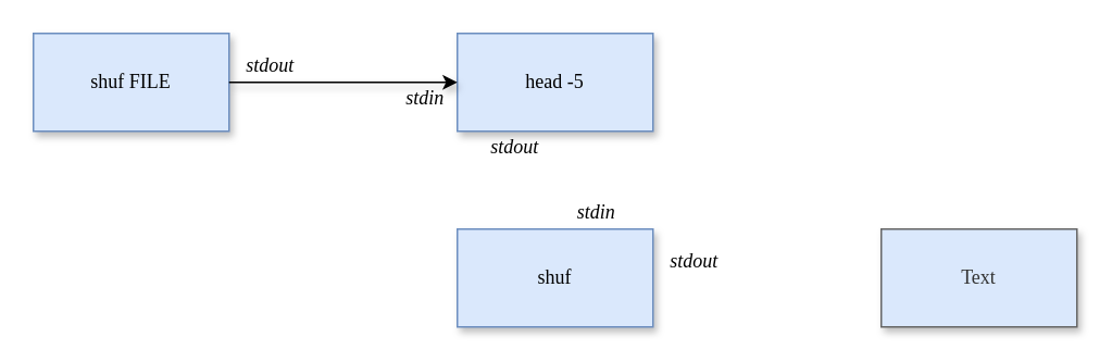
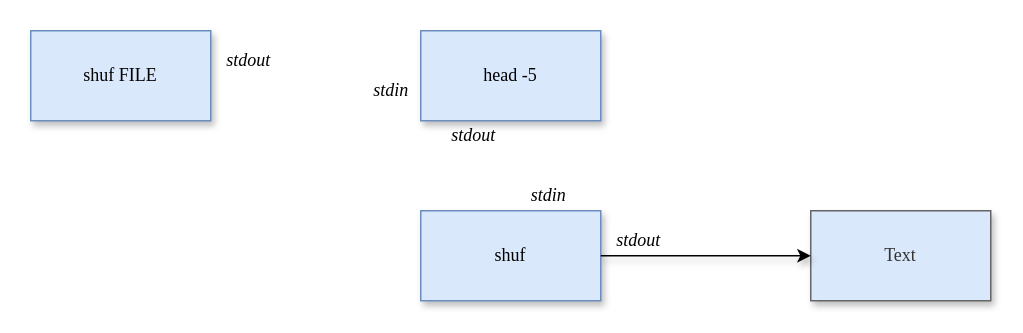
- <mxCell id="4" value="" style="endArrow=classic;html=1;rounded=0;exitX=1;exitY=0.5;exitDx=0;exitDy=0;entryX=0;entryY=0.5;entryDx=0;entryDy=0;fontFamily=Roboto Mono;shadow=1;sketch=0;fontSource=https%3A%2F%2Ffonts.googleapis.com%2Fcss%3Ffamily%3DRoboto%2BMono;" parent="1" source="2" target="3" edge="1"><mxGeometry width="50" height="50" relative="1" as="geometry"><mxPoint x="260" y="170" as="sourcePoint" /><mxPoint x="310" y="120" as="targetPoint" /></mxGeometry></mxCell>
+ <mxCell id="7" value="" style="endArrow=classic;html=1;rounded=0;exitX=1;exitY=0.5;exitDx=0;exitDy=0;entryX=0;entryY=0.5;entryDx=0;entryDy=0;fontFamily=Roboto Mono;shadow=1;sketch=0;fontSource=https%3A%2F%2Ffonts.googleapis.com%2Fcss%3Ffamily%3DRoboto%2BMono;" parent="1" source="5" target="6" edge="1"><mxGeometry width="50" height="50" relative="1" as="geometry"><mxPoint x="380" y="310" as="sourcePoint" /><mxPoint x="430" y="260" as="targetPoint" /></mxGeometry></mxCell>
